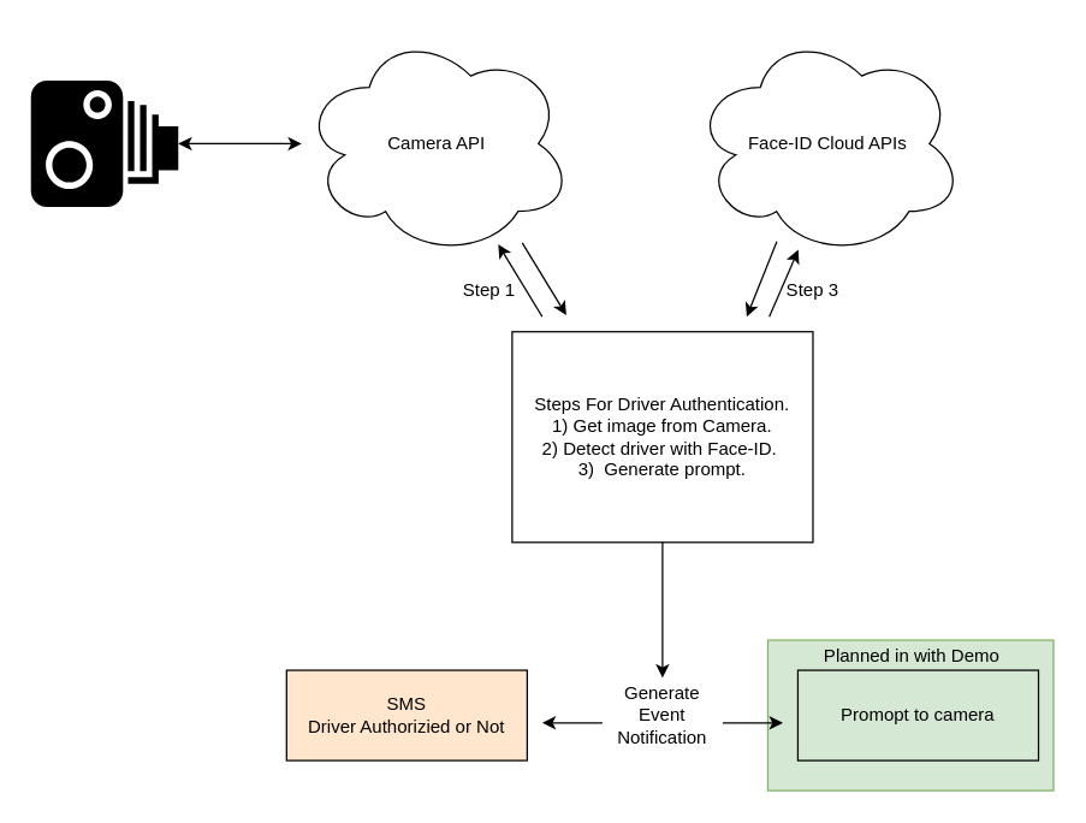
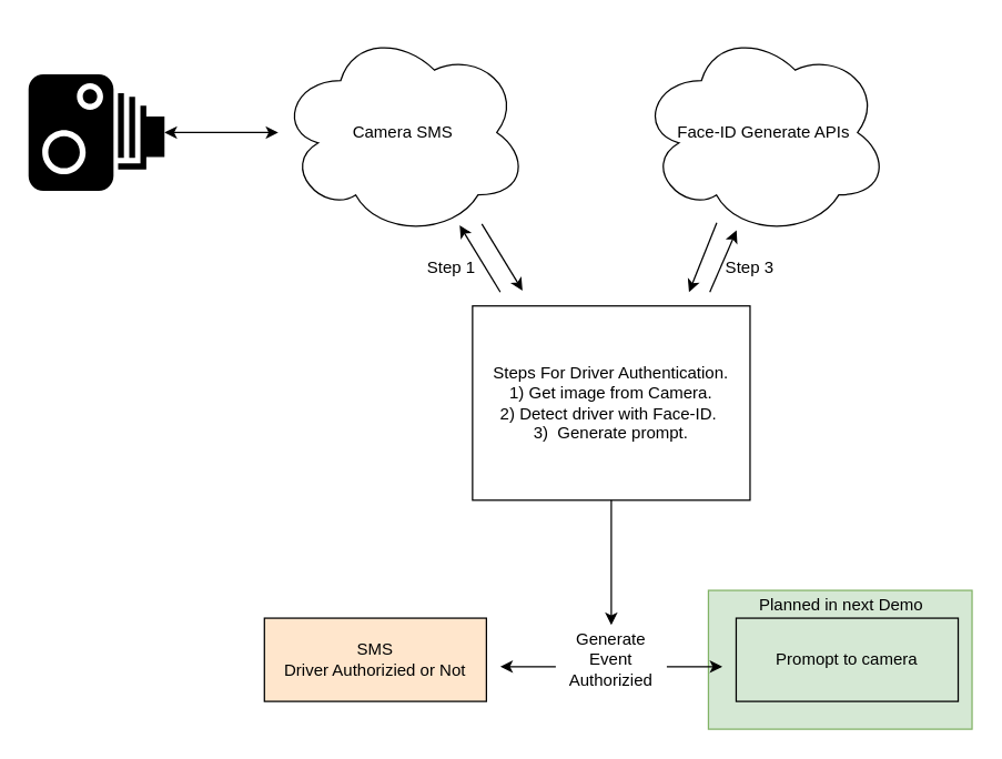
- <mxCell id="3" value="Camera API" style="ellipse;shape=cloud;whiteSpace=wrap;html=1;" parent="1" vertex="1"><mxGeometry x="200" y="20" width="180" height="150" as="geometry" /></mxCell>
+ <mxCell id="3" value="Camera SMS" style="ellipse;shape=cloud;whiteSpace=wrap;html=1;" parent="1" vertex="1"><mxGeometry x="200" y="20" width="180" height="150" as="geometry" /></mxCell>
- <mxCell id="4" value="Face-ID Cloud APIs" style="ellipse;shape=cloud;whiteSpace=wrap;html=1;" parent="1" vertex="1"><mxGeometry x="460" y="20" width="180" height="150" as="geometry" /></mxCell>
+ <mxCell id="4" value="Face-ID Generate APIs" style="ellipse;shape=cloud;whiteSpace=wrap;html=1;" parent="1" vertex="1"><mxGeometry x="460" y="20" width="180" height="150" as="geometry" /></mxCell>
- <mxCell id="20" value="Planned in with Demo" style="text;html=1;strokeColor=none;fillColor=none;align=center;verticalAlign=middle;whiteSpace=wrap;rounded=0;" parent="1" vertex="1"><mxGeometry x="536" y="421" width="140" height="30" as="geometry" /></mxCell>
+ <mxCell id="20" value="Planned in next Demo" style="text;html=1;strokeColor=none;fillColor=none;align=center;verticalAlign=middle;whiteSpace=wrap;rounded=0;" parent="1" vertex="1"><mxGeometry x="536" y="421" width="140" height="30" as="geometry" /></mxCell>
- <mxCell id="14" value="Generate Event Notification" style="text;html=1;strokeColor=none;fillColor=none;align=center;verticalAlign=middle;whiteSpace=wrap;rounded=0;" parent="1" vertex="1"><mxGeometry x="410" y="460" width="60" height="30" as="geometry" /></mxCell>
+ <mxCell id="14" value="Generate Event Authorizied" style="text;html=1;strokeColor=none;fillColor=none;align=center;verticalAlign=middle;whiteSpace=wrap;rounded=0;" parent="1" vertex="1"><mxGeometry x="410" y="460" width="60" height="30" as="geometry" /></mxCell>
